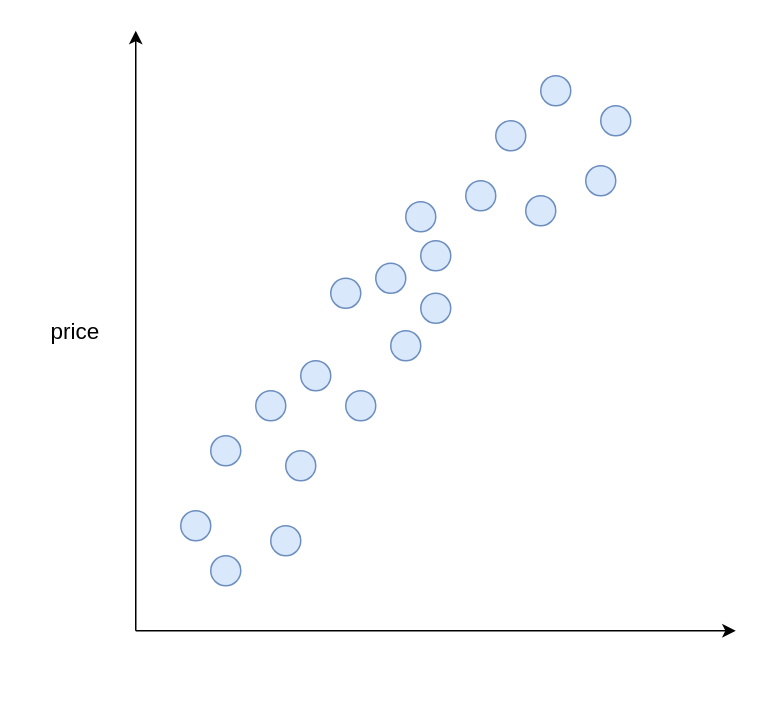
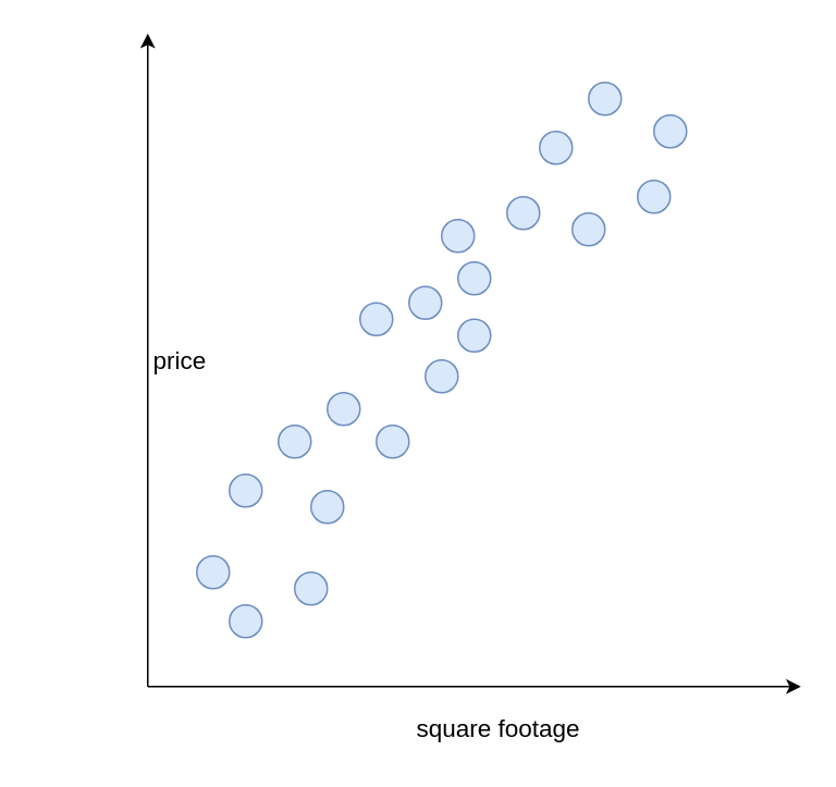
- <mxCell id="5" value="&lt;font style=&quot;font-size: 15px;&quot;&gt;price&lt;/font&gt;" style="text;html=1;align=center;verticalAlign=middle;whiteSpace=wrap;rounded=0;" parent="1" vertex="1"><mxGeometry x="20" y="205" width="60" height="30" as="geometry" /></mxCell>
+ <mxCell id="5" value="&lt;font style=&quot;font-size: 15px;&quot;&gt;price&lt;/font&gt;" style="text;html=1;align=center;verticalAlign=middle;whiteSpace=wrap;rounded=0;" parent="1" vertex="1"><mxGeometry x="80" y="205" width="60" height="30" as="geometry" /></mxCell>
+ <mxCell id="4" value="&lt;font style=&quot;font-size: 15px;&quot;&gt;square footage&lt;/font&gt;" style="text;html=1;align=center;verticalAlign=middle;whiteSpace=wrap;rounded=0;" parent="1" vertex="1"><mxGeometry x="250" y="430" width="110" height="30" as="geometry" /></mxCell>
